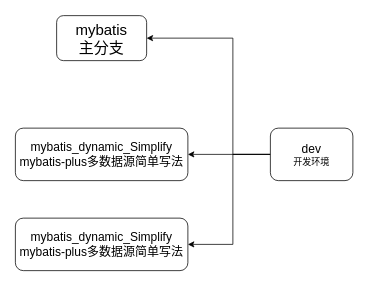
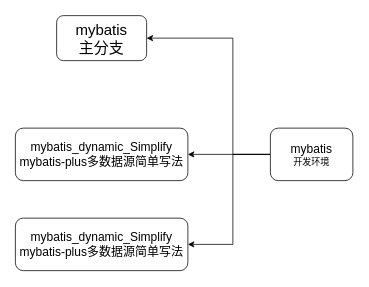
- <mxCell id="8" value="&lt;span style=&quot;font-size: 16px;&quot;&gt;dev&lt;br&gt;&lt;/span&gt;开发环境" style="rounded=1;whiteSpace=wrap;html=1;" vertex="1" parent="1"><mxGeometry x="360" y="170" width="110" height="70" as="geometry" /></mxCell>
+ <mxCell id="8" value="&lt;span style=&quot;font-size: 16px;&quot;&gt;mybatis&lt;br&gt;&lt;/span&gt;开发环境" style="rounded=1;whiteSpace=wrap;html=1;" vertex="1" parent="1"><mxGeometry x="360" y="170" width="110" height="70" as="geometry" /></mxCell>
